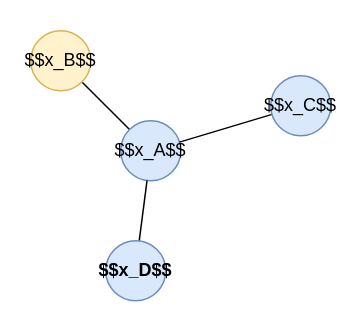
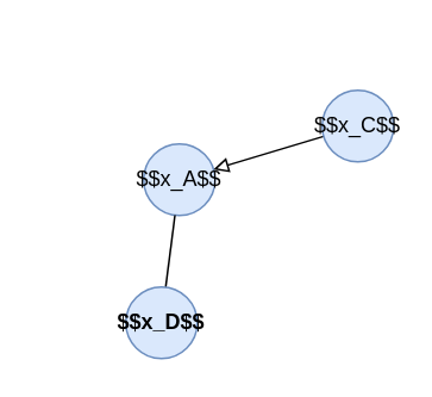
- <mxCell id="6" value="$$x_B$$" style="ellipse;whiteSpace=wrap;html=1;aspect=fixed;fillColor=#fff2cc;strokeColor=#d6b656;" vertex="1" parent="1"><mxGeometry x="20" y="20" width="40" height="40" as="geometry" /></mxCell>
- <mxCell id="2" style="rounded=0;orthogonalLoop=1;jettySize=auto;html=1;endArrow=none;endFill=0;" edge="1" parent="1" source="3" target="6"><mxGeometry relative="1" as="geometry" /></mxCell>
- <mxCell id="7" style="rounded=0;orthogonalLoop=1;jettySize=auto;html=1;endArrow=none;endFill=0;" edge="1" parent="1" source="8" target="3"><mxGeometry relative="1" as="geometry" /></mxCell>
+ <mxCell id="7" style="rounded=0;orthogonalLoop=1;jettySize=auto;html=1;endArrow=block;endFill=0;" edge="1" parent="1" source="8" target="3"><mxGeometry relative="1" as="geometry" /></mxCell>
